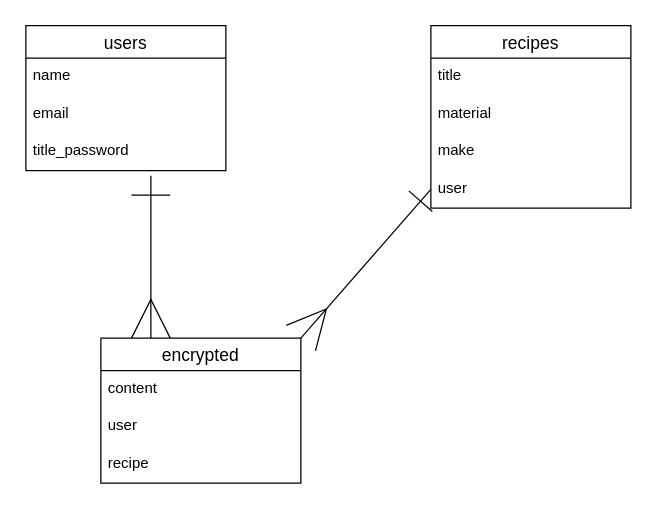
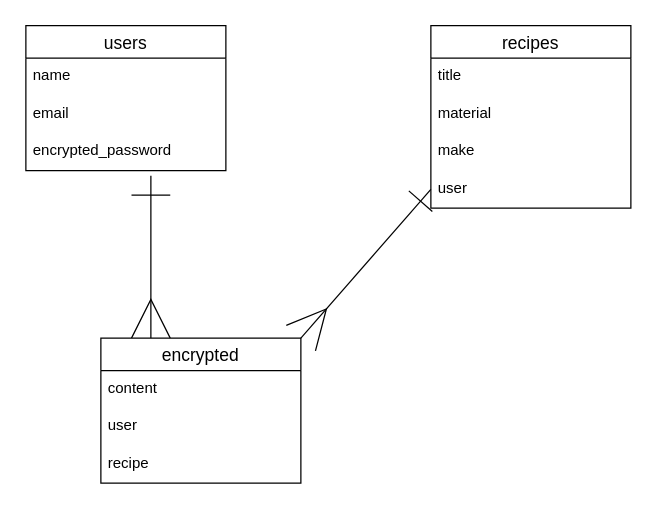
- <mxCell id="5" value="title_password" style="text;strokeColor=none;fillColor=none;spacingLeft=4;spacingRight=4;overflow=hidden;rotatable=0;points=[[0,0.5],[1,0.5]];portConstraint=eastwest;fontSize=12;" parent="2" vertex="1"><mxGeometry y="86" width="160" height="30" as="geometry" /></mxCell>
+ <mxCell id="5" value="encrypted_password" style="text;strokeColor=none;fillColor=none;spacingLeft=4;spacingRight=4;overflow=hidden;rotatable=0;points=[[0,0.5],[1,0.5]];portConstraint=eastwest;fontSize=12;" parent="2" vertex="1"><mxGeometry y="86" width="160" height="30" as="geometry" /></mxCell>
